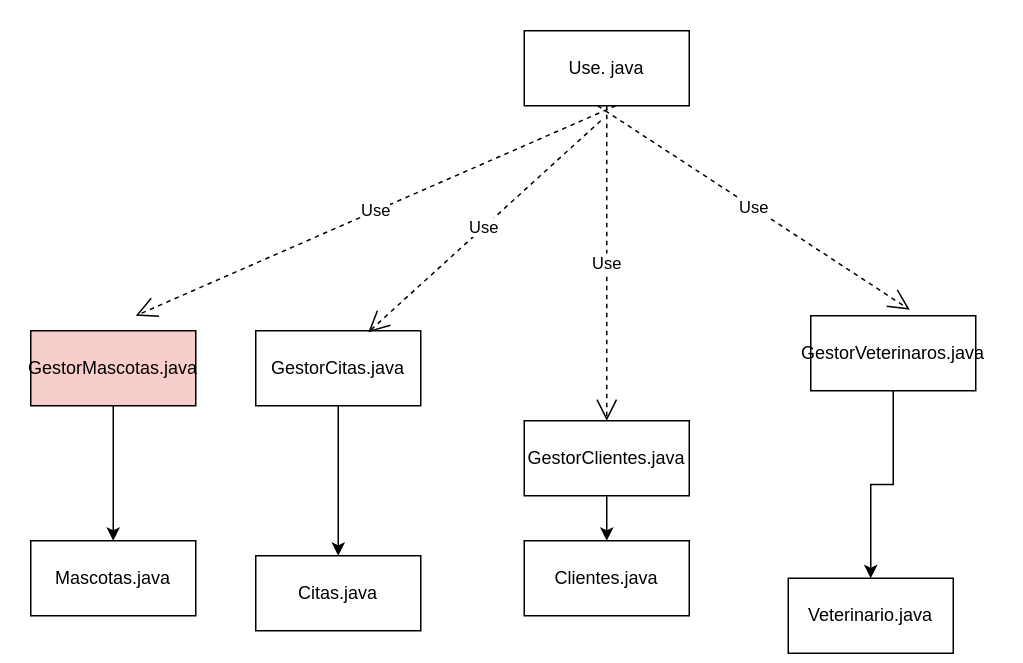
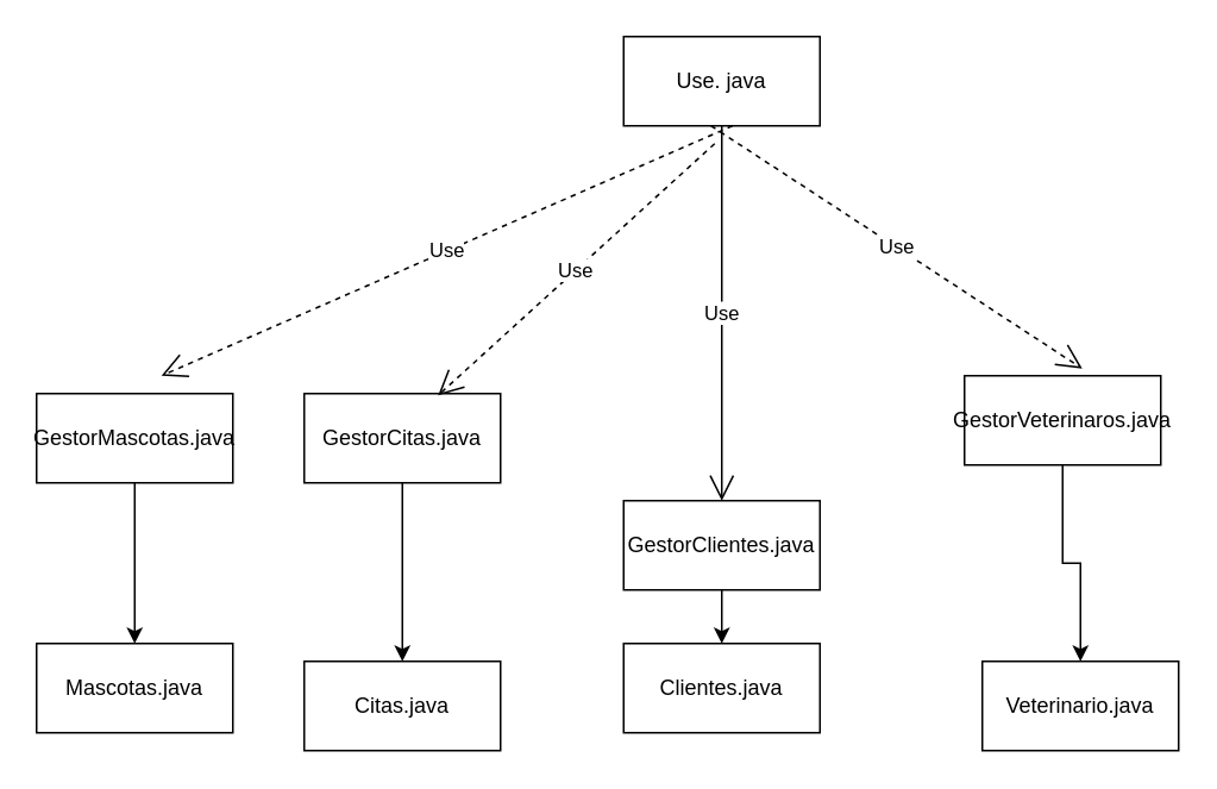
- <mxCell id="5" value="Use" style="endArrow=open;endSize=12;dashed=1;html=1;rounded=0;exitX=0.5;exitY=1;exitDx=0;exitDy=0;" edge="1" parent="1" source="2" target="4"><mxGeometry width="160" relative="1" as="geometry"><mxPoint x="320" y="230" as="sourcePoint" /><mxPoint x="480" y="230" as="targetPoint" /></mxGeometry></mxCell>
+ <mxCell id="5" value="Use" style="endArrow=open;endSize=12;dashed=0;html=1;rounded=0;exitX=0.5;exitY=1;exitDx=0;exitDy=0;" edge="1" parent="1" source="2" target="4"><mxGeometry width="160" relative="1" as="geometry"><mxPoint x="320" y="230" as="sourcePoint" /><mxPoint x="480" y="230" as="targetPoint" /></mxGeometry></mxCell>
- <mxCell id="11" value="GestorMascotas.java" style="html=1;whiteSpace=wrap;fillColor=#f8cecc;" vertex="1" parent="1"><mxGeometry x="20" y="220" width="110" height="50" as="geometry" /></mxCell>
+ <mxCell id="11" value="GestorMascotas.java" style="html=1;whiteSpace=wrap;" vertex="1" parent="1"><mxGeometry x="20" y="220" width="110" height="50" as="geometry" /></mxCell>
- <mxCell id="18" value="Veterinario.java" style="html=1;whiteSpace=wrap;" vertex="1" parent="1"><mxGeometry x="525" y="385" width="110" height="50" as="geometry" /></mxCell>
+ <mxCell id="18" value="Veterinario.java" style="html=1;whiteSpace=wrap;" vertex="1" parent="1"><mxGeometry x="550" y="370" width="110" height="50" as="geometry" /></mxCell>
